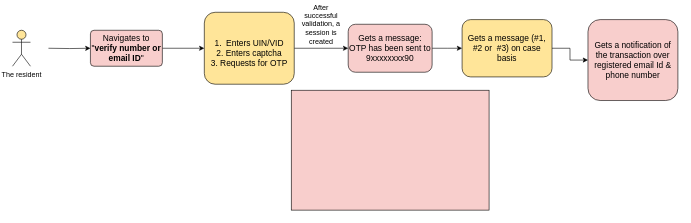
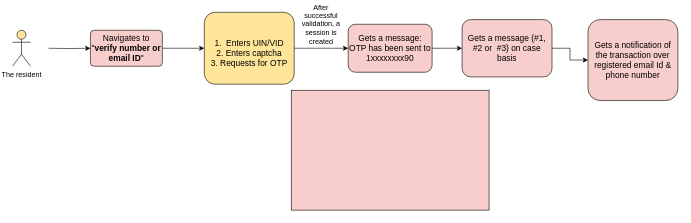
- <mxCell id="10" value="&lt;font style=&quot;font-size: 14px&quot;&gt;Gets a message:&lt;br&gt;OTP has been sent to 9xxxxxxxx90&lt;/font&gt;" style="rounded=1;whiteSpace=wrap;html=1;fillColor=#F8CECC;" vertex="1" parent="1"><mxGeometry x="580" y="40" width="140" height="80" as="geometry" /></mxCell>
+ <mxCell id="10" value="&lt;font style=&quot;font-size: 14px&quot;&gt;Gets a message:&lt;br&gt;OTP has been sent to 1xxxxxxxx90&lt;/font&gt;" style="rounded=1;whiteSpace=wrap;html=1;fillColor=#F8CECC;" vertex="1" parent="1"><mxGeometry x="580" y="40" width="140" height="80" as="geometry" /></mxCell>
- <mxCell id="14" value="&lt;font style=&quot;font-size: 14px&quot;&gt;Gets a message (#1, #2 or&amp;nbsp; #3) on case basis&lt;/font&gt;" style="rounded=1;whiteSpace=wrap;html=1;fillColor=#ffe599;" vertex="1" parent="1"><mxGeometry x="770" y="32.19" width="150" height="95.62" as="geometry" /></mxCell>
+ <mxCell id="14" value="&lt;font style=&quot;font-size: 14px&quot;&gt;Gets a message (#1, #2 or&amp;nbsp; #3) on case basis&lt;/font&gt;" style="rounded=1;whiteSpace=wrap;html=1;fillColor=#F8CECC;" vertex="1" parent="1"><mxGeometry x="770" y="32.19" width="150" height="95.62" as="geometry" /></mxCell>
